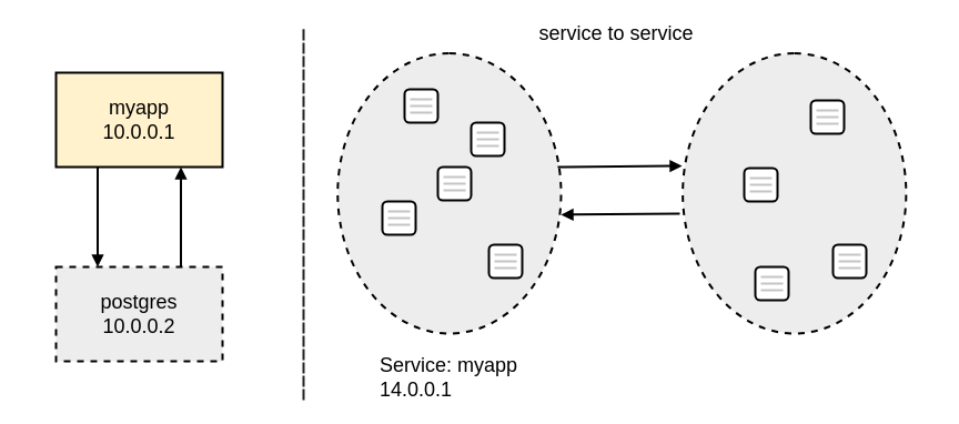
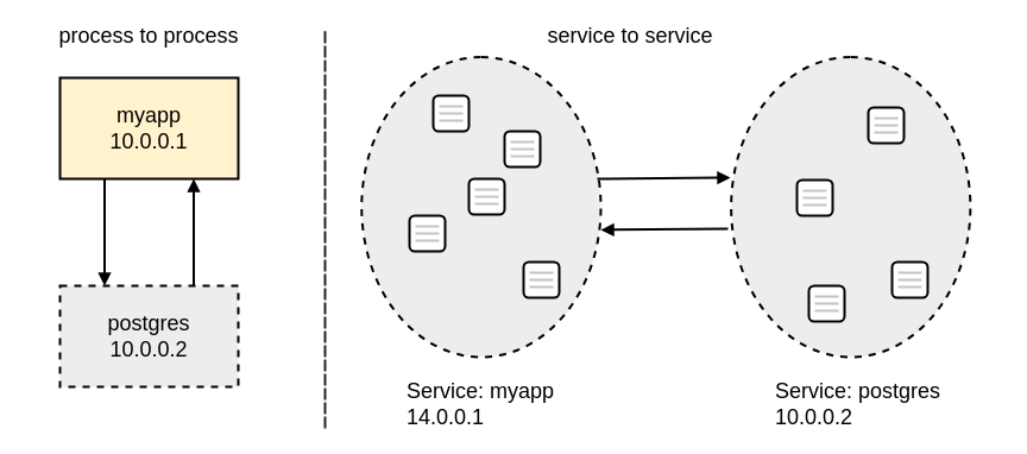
+ <mxCell id="57" value="&lt;font style=&quot;font-size: 18px&quot;&gt;process to process&lt;/font&gt;" style="text;html=1;strokeColor=none;fillColor=none;align=center;verticalAlign=middle;whiteSpace=wrap;rounded=0;" vertex="1" parent="1"><mxGeometry x="20" y="20" width="210" height="20" as="geometry" /></mxCell>
- <mxCell id="58" value="&lt;font style=&quot;font-size: 18px&quot;&gt;service to service&lt;/font&gt;" style="text;html=1;strokeColor=none;fillColor=none;align=center;verticalAlign=middle;whiteSpace=wrap;rounded=0;" vertex="1" parent="1"><mxGeometry x="300" y="20" width="510" height="20" as="geometry" /></mxCell>
+ <mxCell id="58" value="&lt;font style=&quot;font-size: 18px&quot;&gt;service to service&lt;/font&gt;" style="text;html=1;strokeColor=none;fillColor=none;align=center;verticalAlign=middle;whiteSpace=wrap;rounded=0;" vertex="1" parent="1"><mxGeometry x="275" y="20" width="510" height="20" as="geometry" /></mxCell>
+ <mxCell id="19" value="&lt;font style=&quot;font-size: 18px&quot;&gt;Service: postgres&lt;br&gt;10.0.0.2&lt;br&gt;&lt;/font&gt;" style="text;html=1;strokeColor=none;fillColor=none;align=left;verticalAlign=middle;whiteSpace=wrap;rounded=0;" vertex="1" parent="14"><mxGeometry x="210" y="100" width="187" height="40" as="geometry" /></mxCell>
